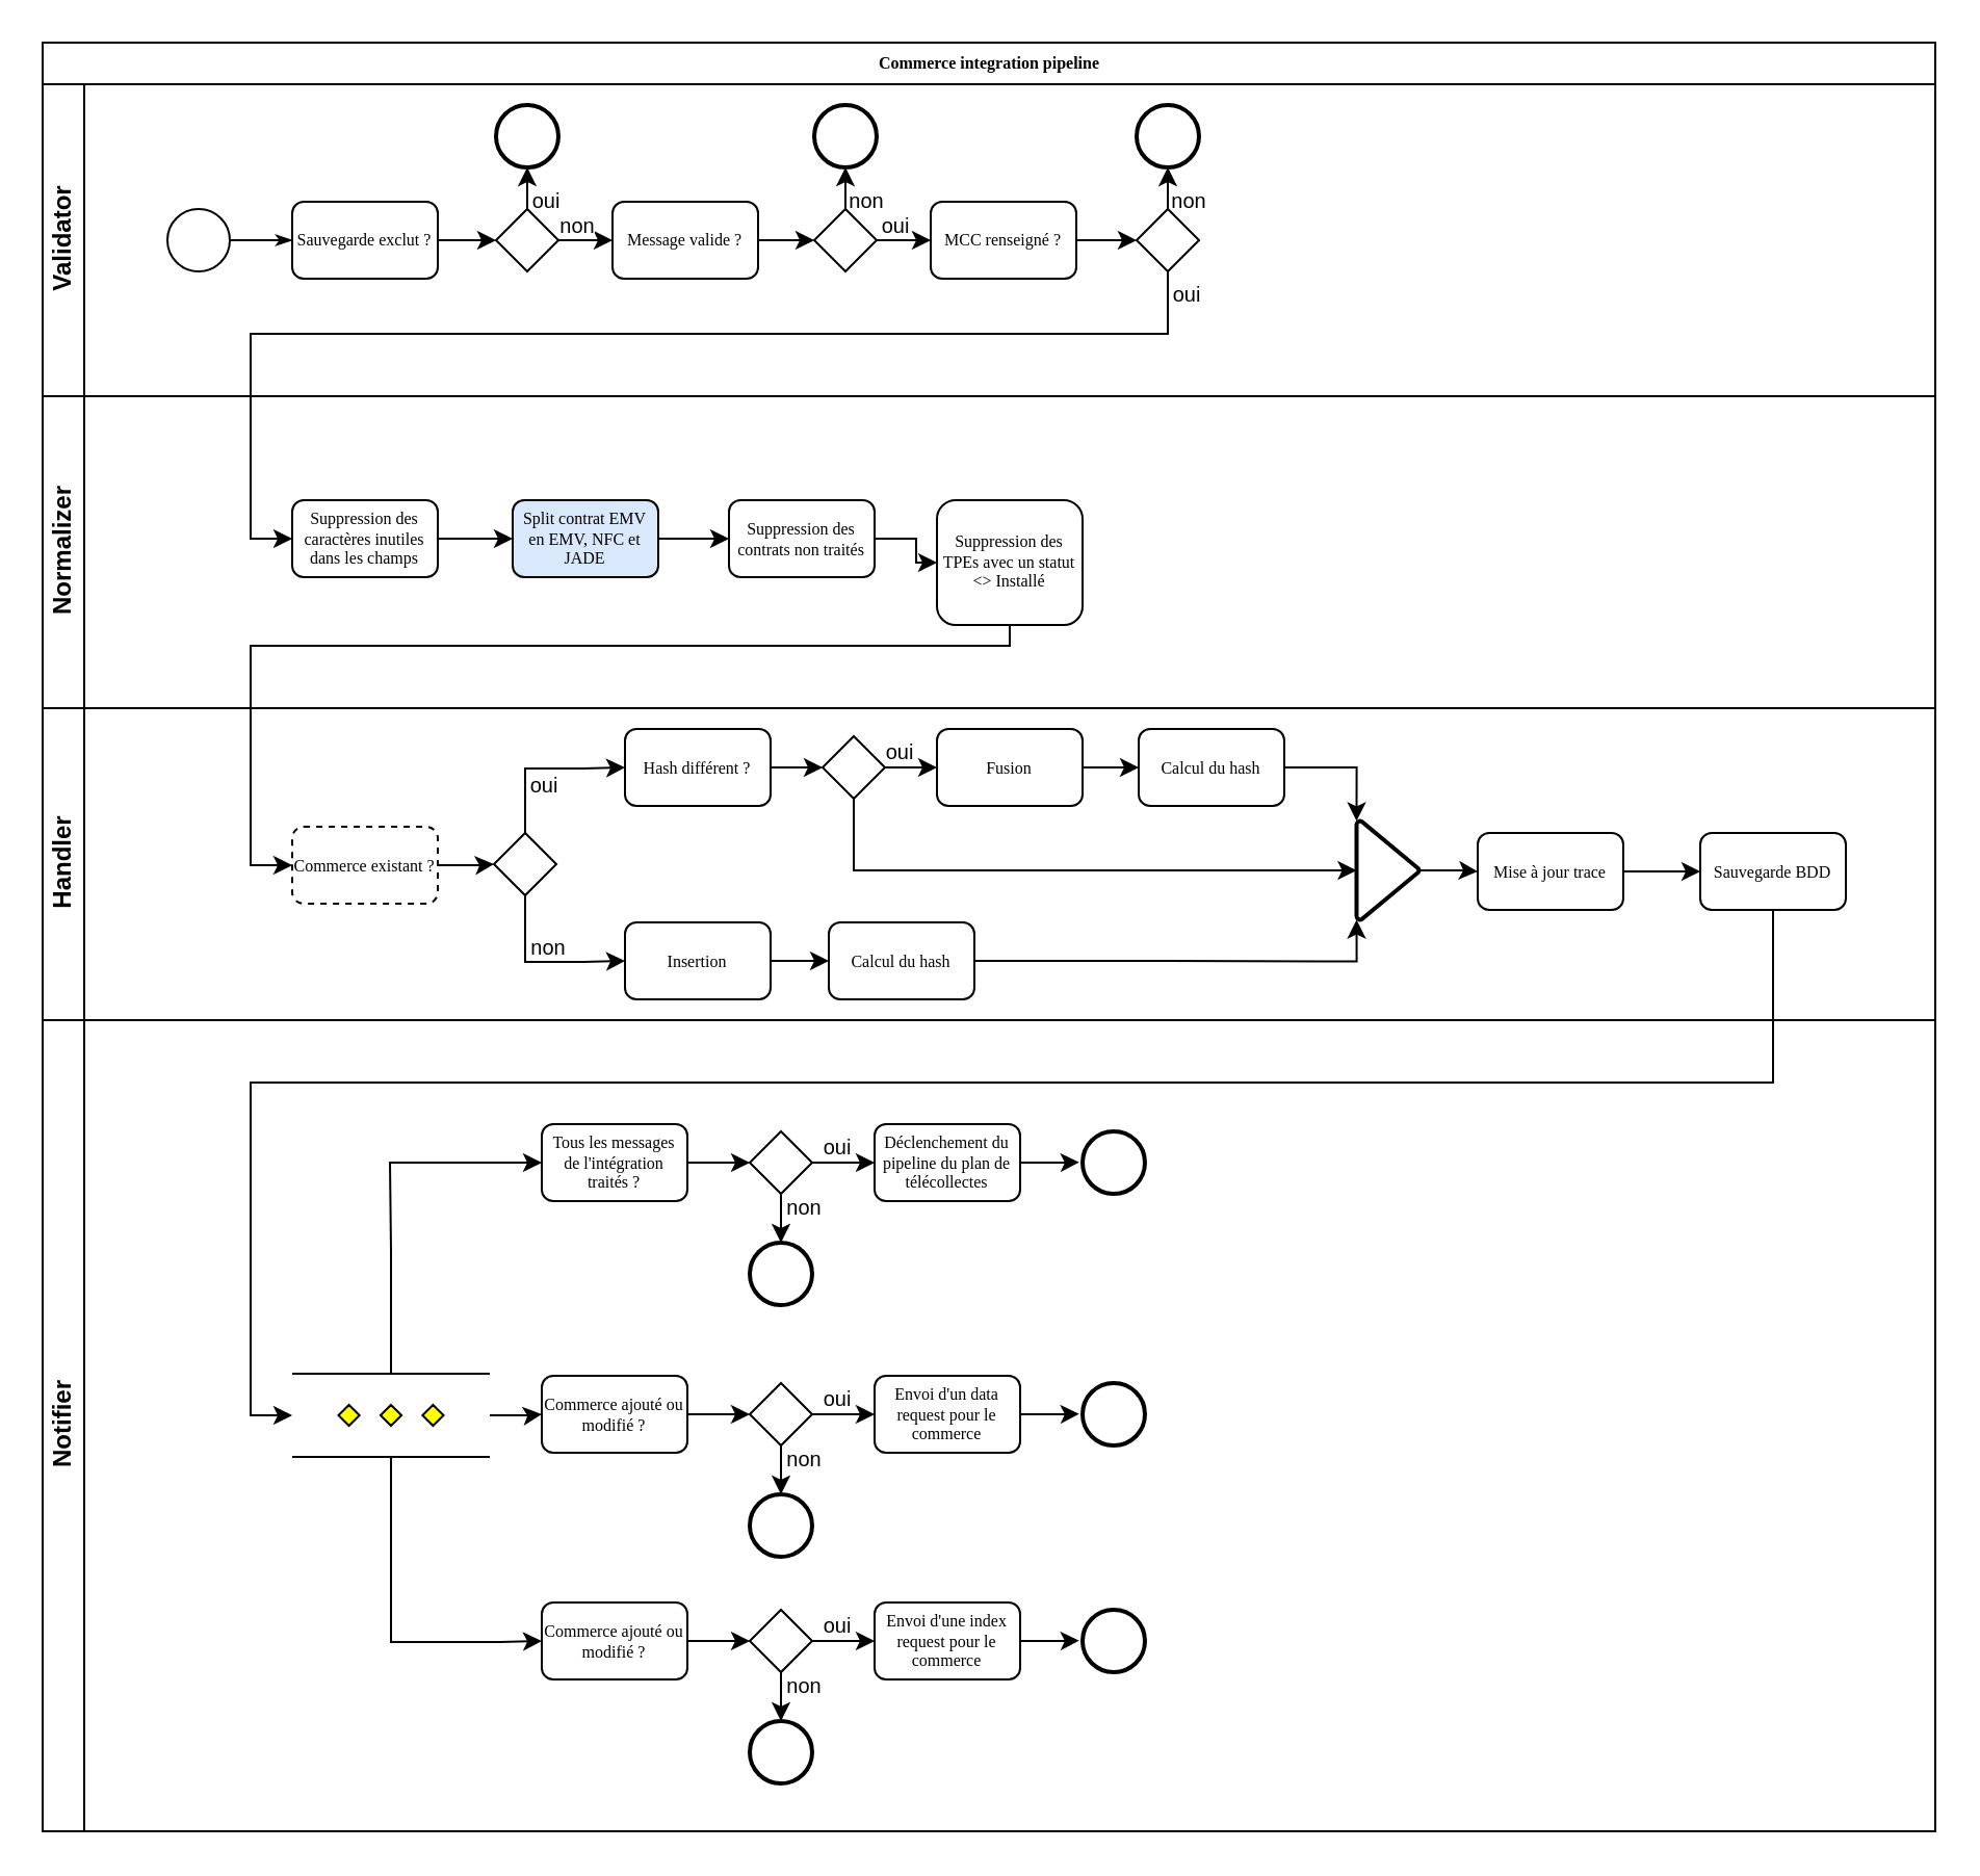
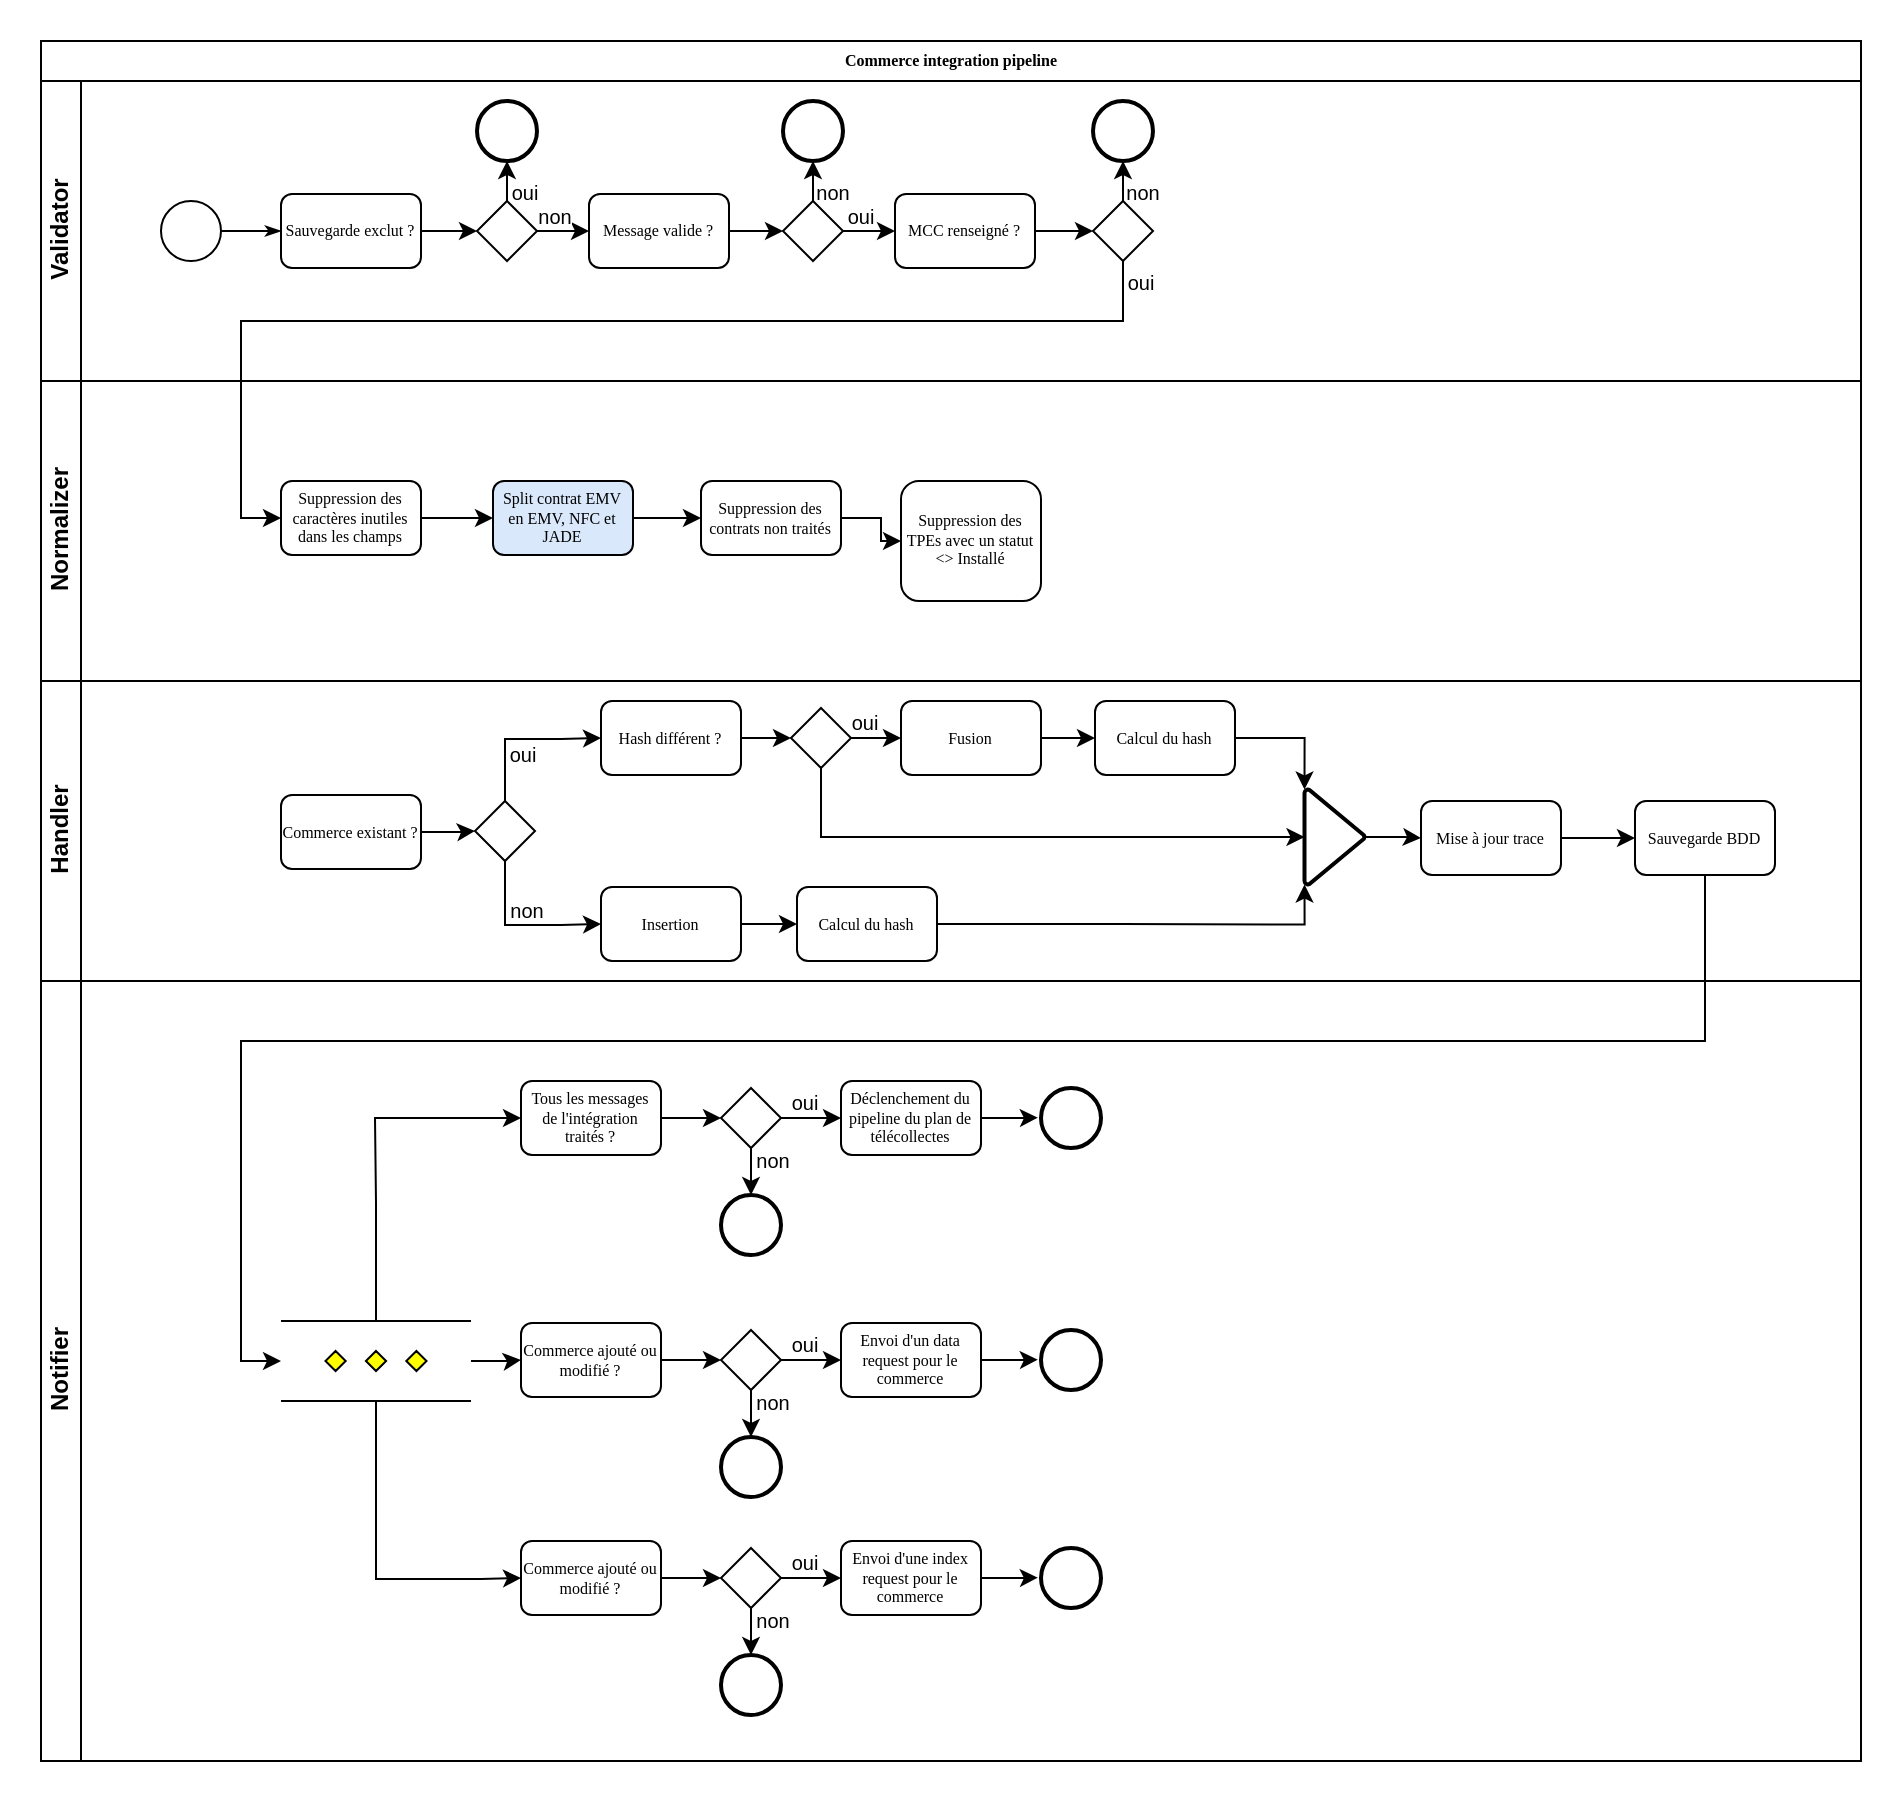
- <mxCell id="103" style="edgeStyle=orthogonalEdgeStyle;rounded=0;orthogonalLoop=1;jettySize=auto;html=1;entryX=0;entryY=0.5;entryDx=0;entryDy=0;fontSize=10;" edge="1" parent="2" source="35" target="38"><mxGeometry relative="1" as="geometry"><Array as="points"><mxPoint x="465" y="290" /><mxPoint x="100" y="290" /><mxPoint x="100" y="396" /></Array></mxGeometry></mxCell>
- <mxCell id="38" value="Commerce existant ?" style="rounded=1;whiteSpace=wrap;html=1;shadow=0;labelBackgroundColor=none;strokeWidth=1;fontFamily=Verdana;fontSize=8;align=center;dashed=1;" parent="36" vertex="1"><mxGeometry x="120" y="57.0" width="70" height="37" as="geometry" /></mxCell>
+ <mxCell id="38" value="Commerce existant ?" style="rounded=1;whiteSpace=wrap;html=1;shadow=0;labelBackgroundColor=none;strokeWidth=1;fontFamily=Verdana;fontSize=8;align=center;" parent="36" vertex="1"><mxGeometry x="120" y="57.0" width="70" height="37" as="geometry" /></mxCell>
